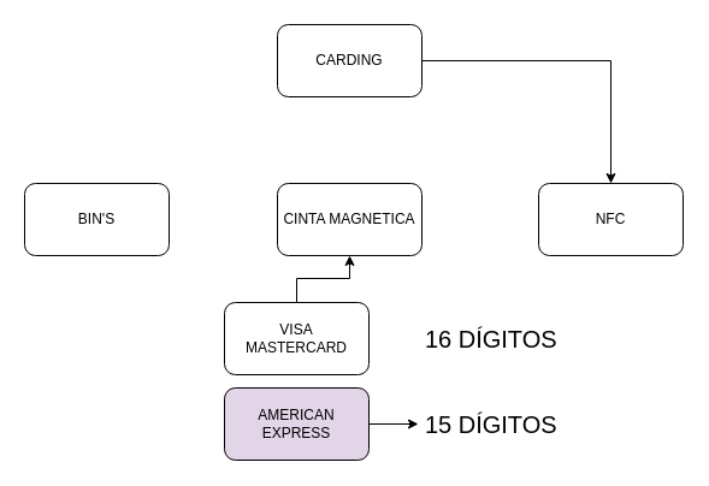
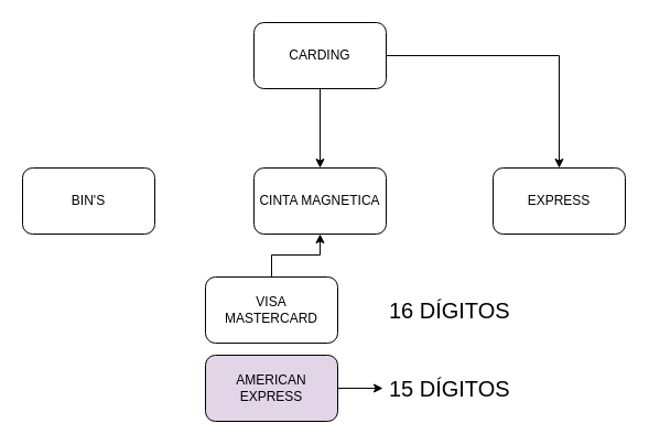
+ <mxCell id="4" style="edgeStyle=orthogonalEdgeStyle;rounded=0;orthogonalLoop=1;jettySize=auto;html=1;" edge="1" parent="1" source="6" target="2"><mxGeometry relative="1" as="geometry" /></mxCell>
- <mxCell id="3" value="NFC" style="rounded=1;whiteSpace=wrap;html=1;" vertex="1" parent="1"><mxGeometry x="447" y="152" width="120" height="60" as="geometry" /></mxCell>
+ <mxCell id="3" value="EXPRESS" style="rounded=1;whiteSpace=wrap;html=1;" vertex="1" parent="1"><mxGeometry x="447" y="152" width="120" height="60" as="geometry" /></mxCell>
